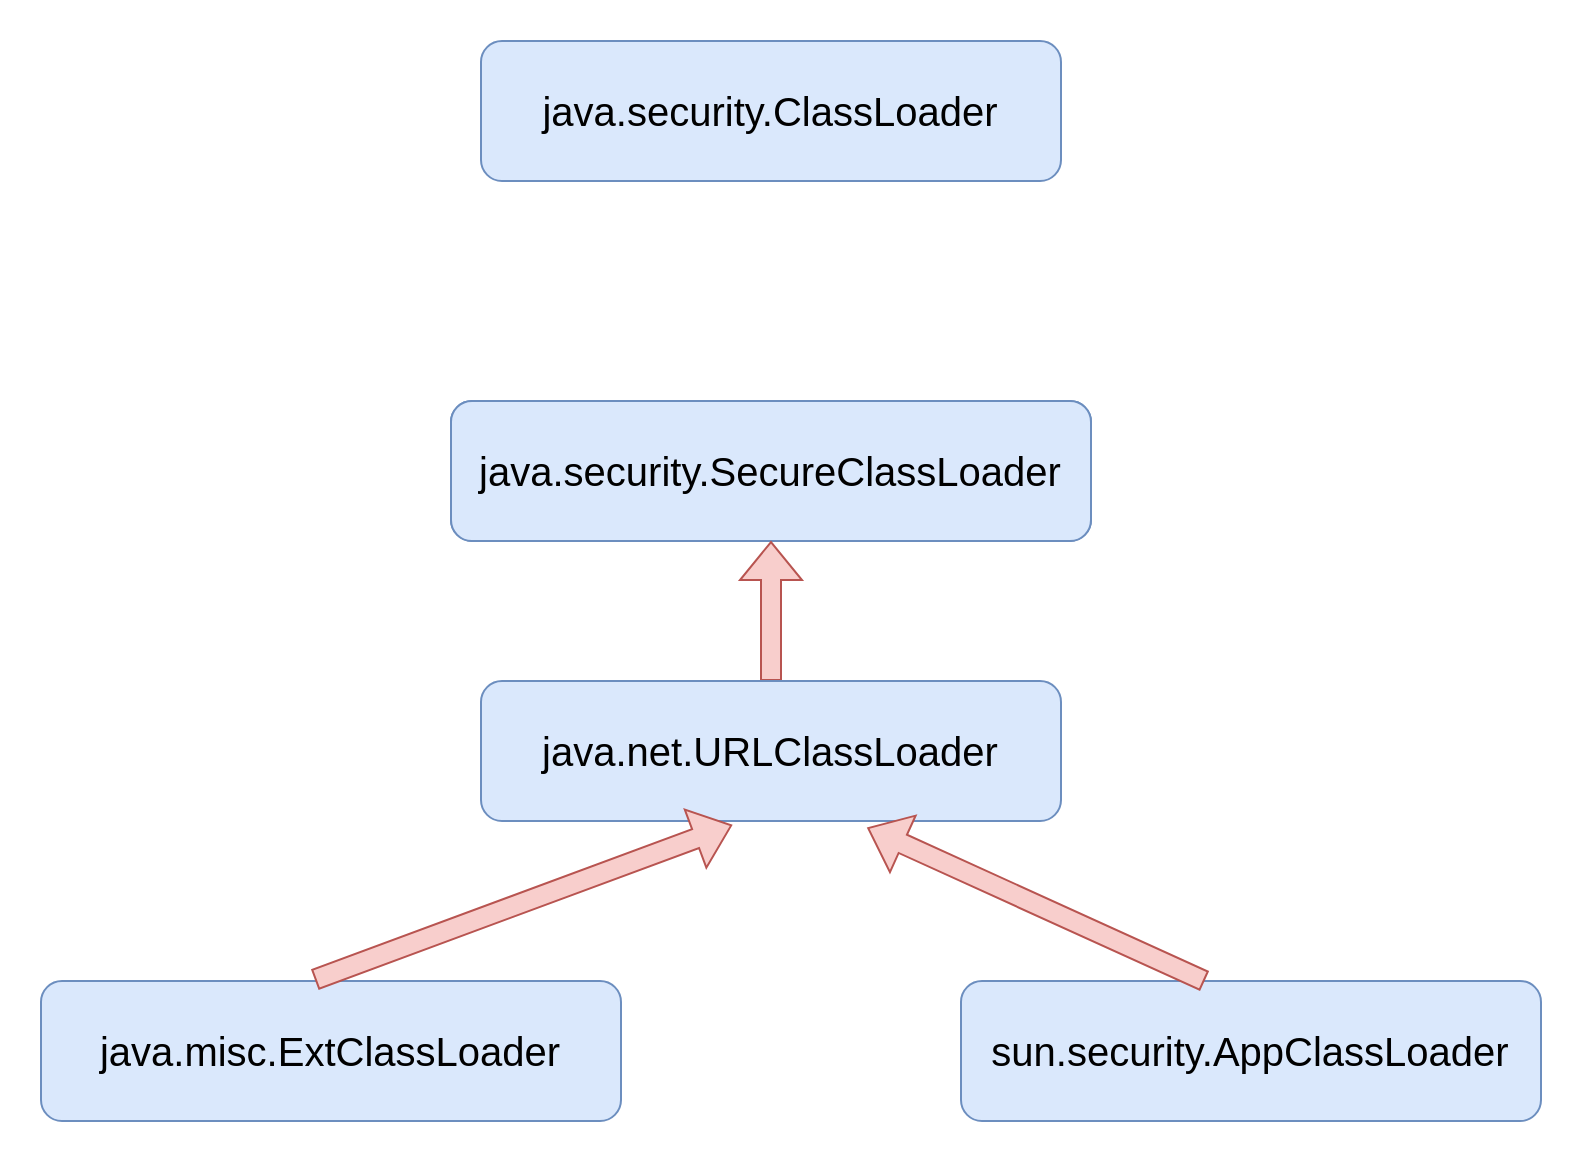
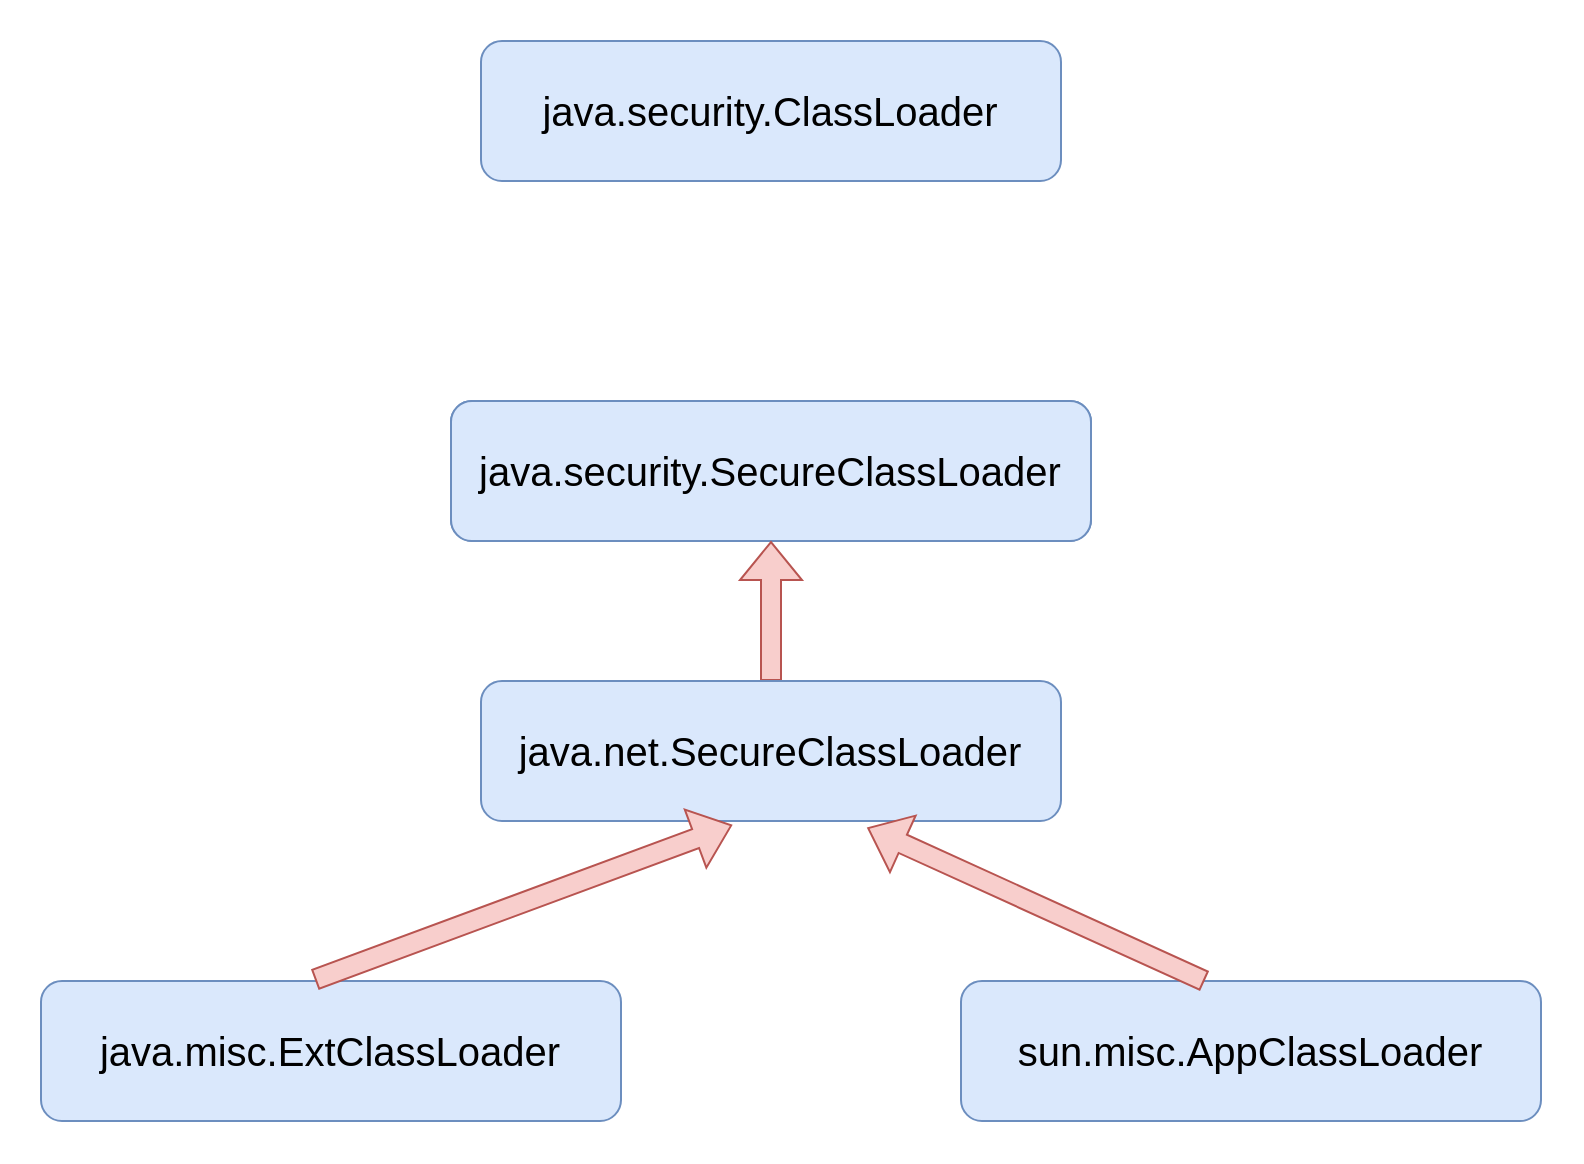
- <mxCell id="6" value="&lt;font style=&quot;font-size: 20px;&quot;&gt;java.net.URLClassLoader&lt;/font&gt;" style="rounded=1;whiteSpace=wrap;html=1;fillColor=#dae8fc;strokeColor=#6c8ebf;" vertex="1" parent="1"><mxGeometry x="240" y="340" width="290" height="70" as="geometry" /></mxCell>
+ <mxCell id="6" value="&lt;font style=&quot;font-size: 20px;&quot;&gt;java.net.SecureClassLoader&lt;/font&gt;" style="rounded=1;whiteSpace=wrap;html=1;fillColor=#dae8fc;strokeColor=#6c8ebf;" vertex="1" parent="1"><mxGeometry x="240" y="340" width="290" height="70" as="geometry" /></mxCell>
- <mxCell id="10" value="&lt;font style=&quot;font-size: 20px;&quot;&gt;sun.security.AppClassLoader&lt;/font&gt;" style="rounded=1;whiteSpace=wrap;html=1;fillColor=#dae8fc;strokeColor=#6c8ebf;" vertex="1" parent="1"><mxGeometry x="480" y="490" width="290" height="70" as="geometry" /></mxCell>
+ <mxCell id="10" value="&lt;font style=&quot;font-size: 20px;&quot;&gt;sun.misc.AppClassLoader&lt;/font&gt;" style="rounded=1;whiteSpace=wrap;html=1;fillColor=#dae8fc;strokeColor=#6c8ebf;" vertex="1" parent="1"><mxGeometry x="480" y="490" width="290" height="70" as="geometry" /></mxCell>
